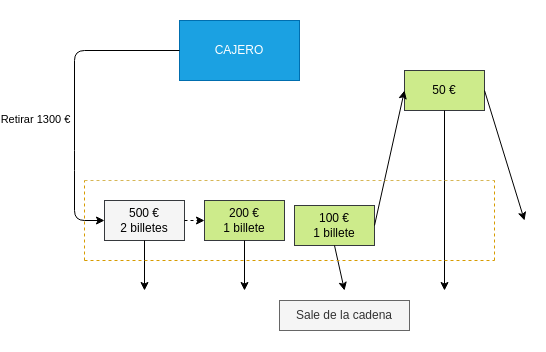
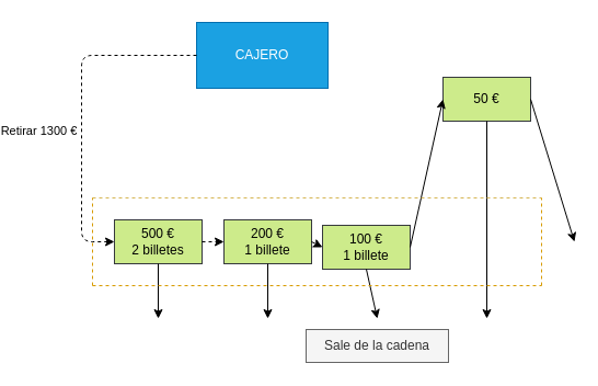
- <mxCell id="3" value="" style="endArrow=classic;html=1;exitX=0;exitY=0.5;exitDx=0;exitDy=0;" edge="1" parent="1" source="2" target="5"><mxGeometry relative="1" as="geometry"><mxPoint x="160" y="220" as="sourcePoint" /><mxPoint x="100" y="220" as="targetPoint" /><Array as="points"><mxPoint x="20" y="50" /><mxPoint x="20" y="160" /><mxPoint x="20" y="220" /></Array></mxGeometry></mxCell>
+ <mxCell id="3" value="" style="endArrow=classic;html=1;exitX=0;exitY=0.5;exitDx=0;exitDy=0;dashed=1;" edge="1" parent="1" source="2" target="5"><mxGeometry relative="1" as="geometry"><mxPoint x="160" y="220" as="sourcePoint" /><mxPoint x="100" y="220" as="targetPoint" /><Array as="points"><mxPoint x="20" y="50" /><mxPoint x="20" y="160" /><mxPoint x="20" y="220" /></Array></mxGeometry></mxCell>
- <mxCell id="5" value="500 €&lt;br&gt;2 billetes" style="rounded=0;whiteSpace=wrap;html=1;fillColor=#f5f5f5;strokeColor=#36393d;fontColor=#000000;" vertex="1" parent="1"><mxGeometry x="50" y="200" width="80" height="40" as="geometry" /></mxCell>
+ <mxCell id="5" value="500 €&lt;br&gt;2 billetes" style="rounded=0;whiteSpace=wrap;html=1;fillColor=#cdeb8b;strokeColor=#36393d;fontColor=#000000;" vertex="1" parent="1"><mxGeometry x="50" y="200" width="80" height="40" as="geometry" /></mxCell>
+ <mxCell id="10" value="" style="endArrow=classic;html=1;exitX=1;exitY=0.5;exitDx=0;exitDy=0;entryX=0;entryY=0.5;entryDx=0;entryDy=0;" edge="1" parent="1" source="6" target="7"><mxGeometry width="50" height="50" relative="1" as="geometry"><mxPoint x="180" y="240" as="sourcePoint" /><mxPoint x="230" y="190" as="targetPoint" /></mxGeometry></mxCell>
